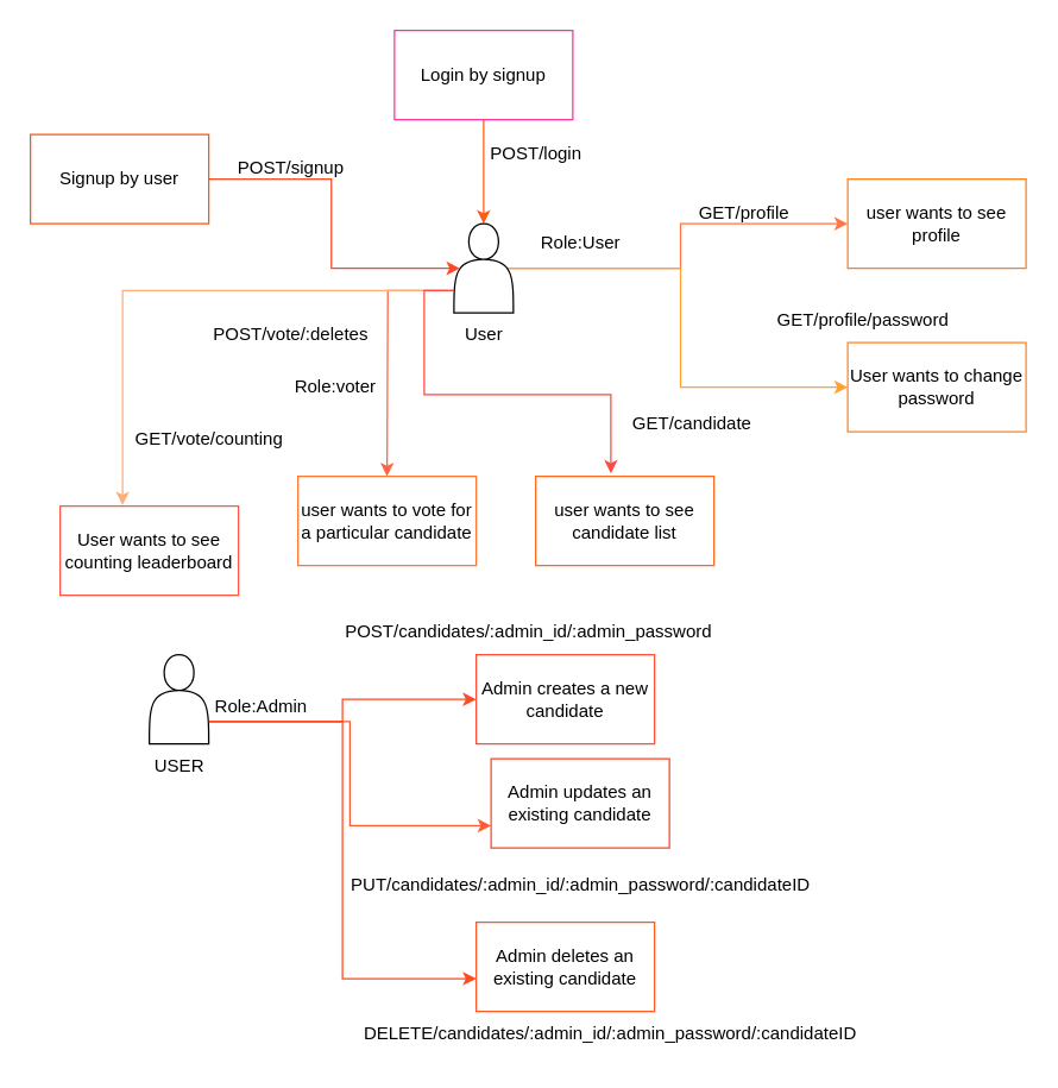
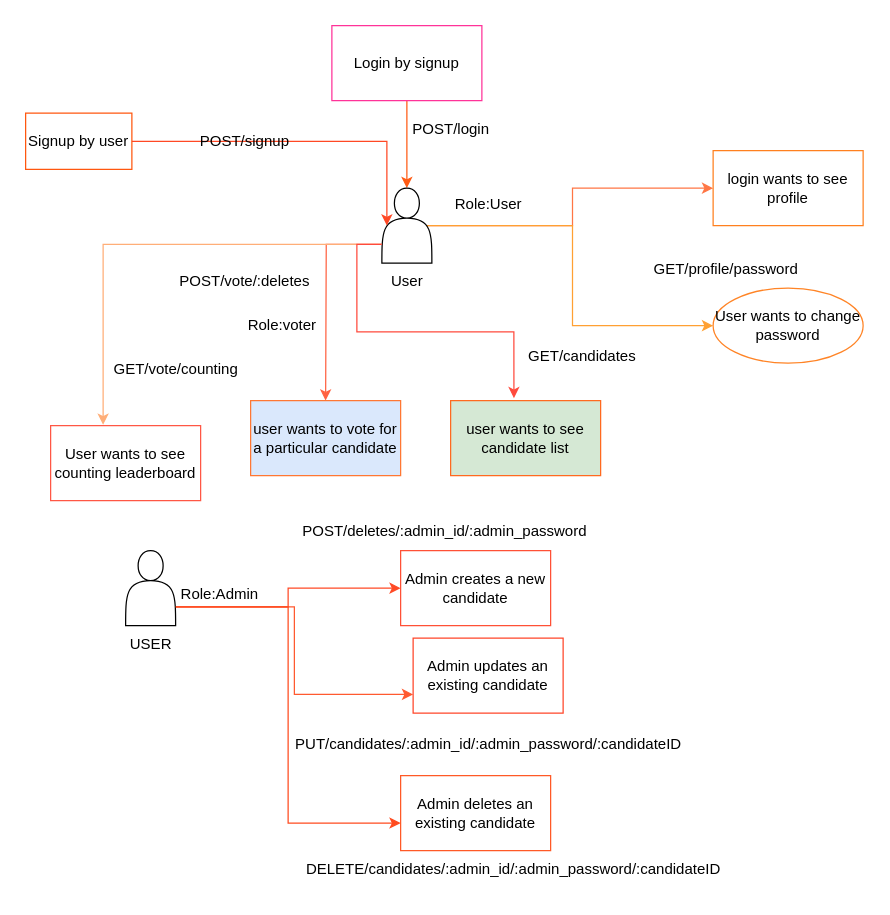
- <mxCell id="2" value="Signup by user" style="rounded=0;whiteSpace=wrap;html=1;strokeColor=#FF570F;" parent="1" vertex="1"><mxGeometry x="20" y="90" width="120" height="60" as="geometry" /></mxCell>
+ <mxCell id="2" value="Signup by user" style="rounded=0;whiteSpace=wrap;html=1;strokeColor=#FF570F;" parent="1" vertex="1"><mxGeometry x="20" y="90" width="85" height="45" as="geometry" /></mxCell>
- <mxCell id="17" value="GET/profile" style="text;html=1;align=center;verticalAlign=middle;resizable=0;points=[];autosize=1;strokeColor=none;fillColor=none;" parent="1" vertex="1"><mxGeometry x="460" y="128" width="80" height="30" as="geometry" /></mxCell>
- <mxCell id="12" value="user wants to see profile" style="rounded=0;whiteSpace=wrap;html=1;strokeColor=#FF801F;" parent="1" vertex="1"><mxGeometry x="570" y="120" width="120" height="60" as="geometry" /></mxCell>
+ <mxCell id="12" value="login wants to see profile" style="rounded=0;whiteSpace=wrap;html=1;strokeColor=#FF801F;" parent="1" vertex="1"><mxGeometry x="570" y="120" width="120" height="60" as="geometry" /></mxCell>
- <mxCell id="11" value="User wants to change password" style="rounded=0;whiteSpace=wrap;html=1;strokeColor=#FF8426;" parent="1" vertex="1"><mxGeometry x="570" y="230" width="120" height="60" as="geometry" /></mxCell>
+ <mxCell id="11" value="User wants to change password" style="ellipse;whiteSpace=wrap;html=1;strokeColor=#FF8426;" parent="1" vertex="1"><mxGeometry x="570" y="230" width="120" height="60" as="geometry" /></mxCell>
- <mxCell id="22" value="GET/candidate" style="text;html=1;align=center;verticalAlign=middle;resizable=0;points=[];autosize=1;strokeColor=none;fillColor=none;" parent="1" vertex="1"><mxGeometry x="410" y="270" width="110" height="30" as="geometry" /></mxCell>
+ <mxCell id="22" value="GET/candidates" style="text;html=1;align=center;verticalAlign=middle;resizable=0;points=[];autosize=1;strokeColor=none;fillColor=none;" parent="1" vertex="1"><mxGeometry x="410" y="270" width="110" height="30" as="geometry" /></mxCell>
- <mxCell id="14" value="user wants to vote for a particular candidate" style="rounded=0;whiteSpace=wrap;html=1;strokeColor=#FF7733;" parent="1" vertex="1"><mxGeometry x="200" y="320" width="120" height="60" as="geometry" /></mxCell>
+ <mxCell id="14" value="user wants to vote for a particular candidate" style="rounded=0;whiteSpace=wrap;html=1;strokeColor=#FF7733;fillColor=#dae8fc;" parent="1" vertex="1"><mxGeometry x="200" y="320" width="120" height="60" as="geometry" /></mxCell>
- <mxCell id="13" value="user wants to see candidate list" style="rounded=0;whiteSpace=wrap;html=1;strokeColor=#FF691F;" parent="1" vertex="1"><mxGeometry x="360" y="320" width="120" height="60" as="geometry" /></mxCell>
+ <mxCell id="13" value="user wants to see candidate list" style="rounded=0;whiteSpace=wrap;html=1;strokeColor=#FF691F;fillColor=#d5e8d4;" parent="1" vertex="1"><mxGeometry x="360" y="320" width="120" height="60" as="geometry" /></mxCell>
- <mxCell id="34" value="POST/candidates/:admin_id/:admin_password" style="text;html=1;align=center;verticalAlign=middle;resizable=0;points=[];autosize=1;strokeColor=none;fillColor=none;" parent="1" vertex="1"><mxGeometry x="220" y="410" width="270" height="30" as="geometry" /></mxCell>
+ <mxCell id="34" value="POST/deletes/:admin_id/:admin_password" style="text;html=1;align=center;verticalAlign=middle;resizable=0;points=[];autosize=1;strokeColor=none;fillColor=none;" parent="1" vertex="1"><mxGeometry x="220" y="410" width="270" height="30" as="geometry" /></mxCell>
